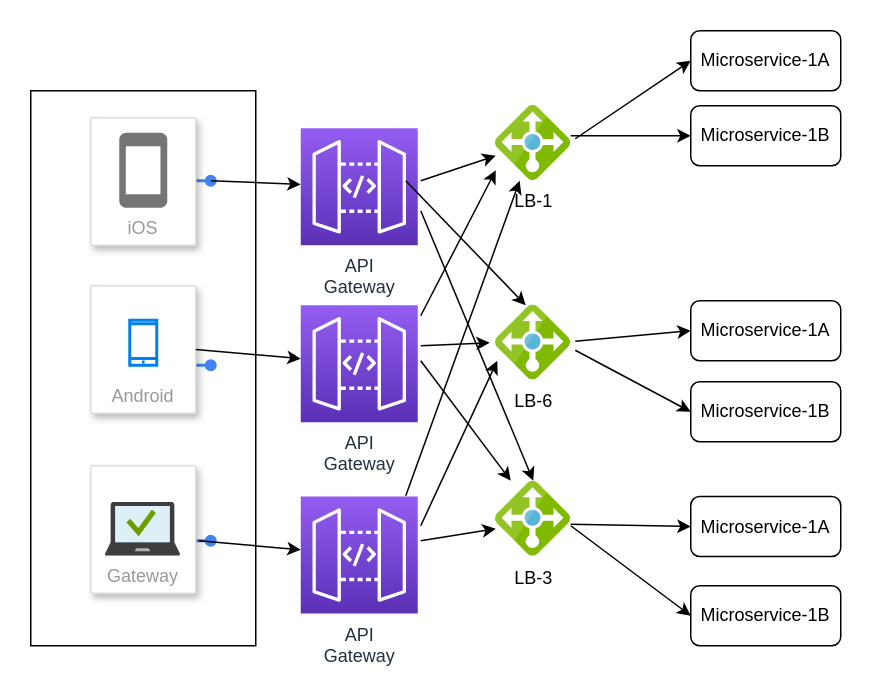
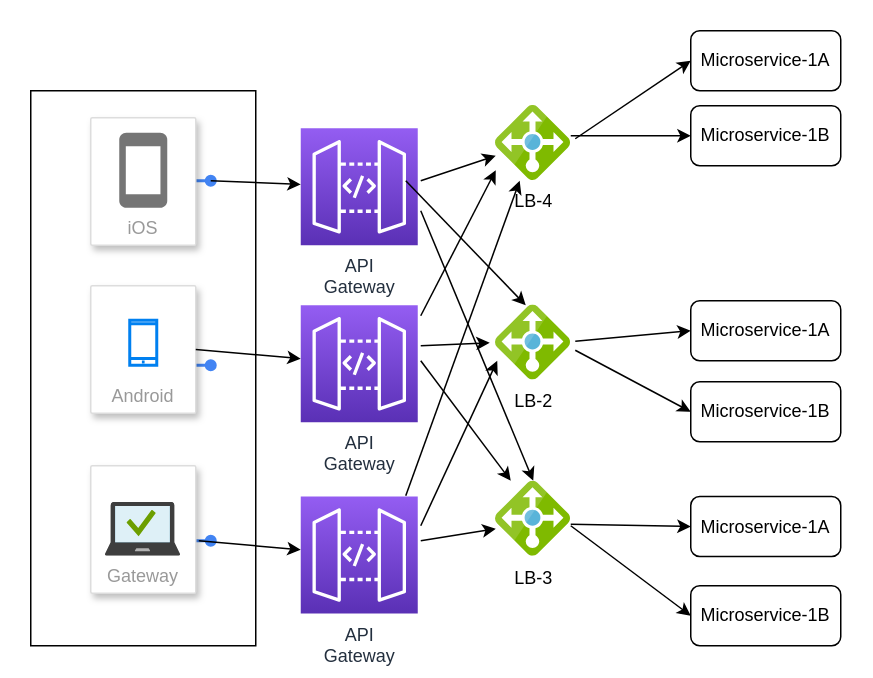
- <mxCell id="13" value="LB-1" style="aspect=fixed;html=1;points=[];align=center;image;fontSize=12;image=img/lib/mscae/Load_Balancer_feature.svg;" parent="1" vertex="1"><mxGeometry x="330" y="70" width="50" height="50" as="geometry" /></mxCell>
+ <mxCell id="13" value="LB-4" style="aspect=fixed;html=1;points=[];align=center;image;fontSize=12;image=img/lib/mscae/Load_Balancer_feature.svg;" parent="1" vertex="1"><mxGeometry x="330" y="70" width="50" height="50" as="geometry" /></mxCell>
- <mxCell id="14" value="LB-6" style="aspect=fixed;html=1;points=[];align=center;image;fontSize=12;image=img/lib/mscae/Load_Balancer_feature.svg;" parent="1" vertex="1"><mxGeometry x="330" y="203" width="50" height="50" as="geometry" /></mxCell>
+ <mxCell id="14" value="LB-2" style="aspect=fixed;html=1;points=[];align=center;image;fontSize=12;image=img/lib/mscae/Load_Balancer_feature.svg;" parent="1" vertex="1"><mxGeometry x="330" y="203" width="50" height="50" as="geometry" /></mxCell>
